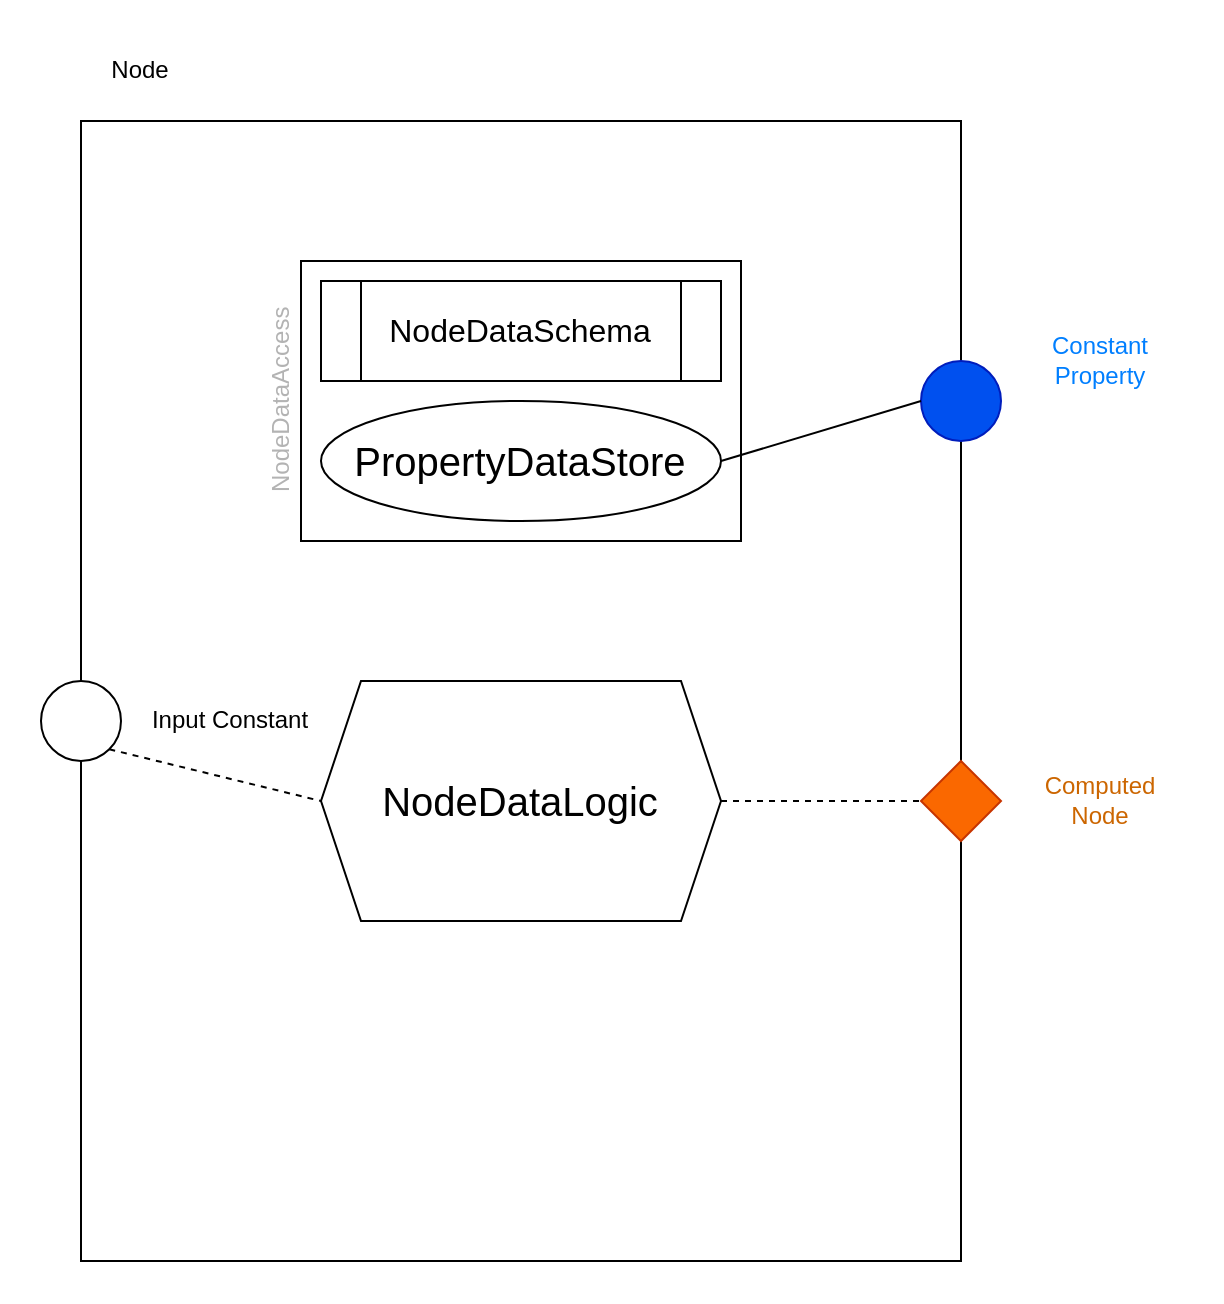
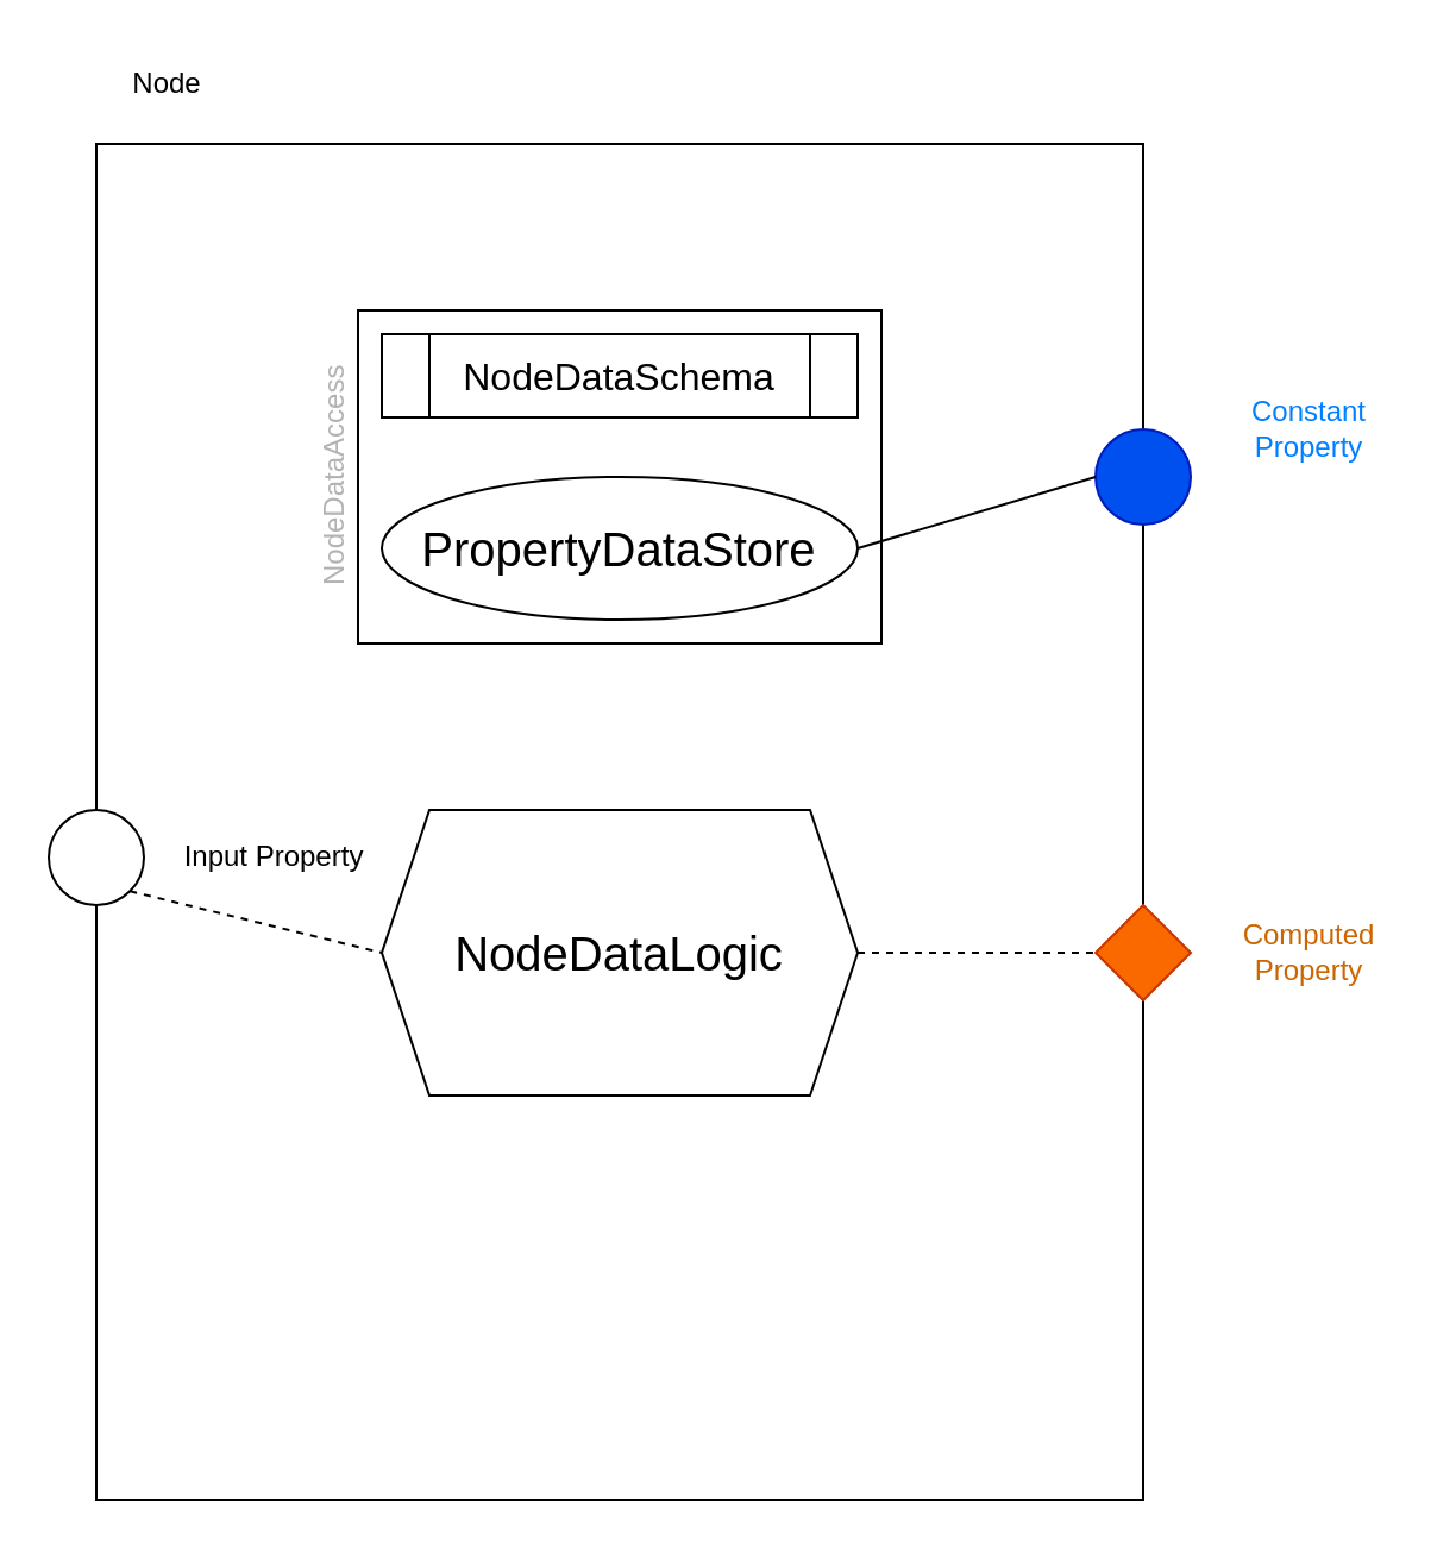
- <mxCell id="17" value="&lt;font style=&quot;font-size: 16px;&quot;&gt;NodeDataSchema&lt;/font&gt;" style="shape=process;whiteSpace=wrap;html=1;backgroundOutline=1;movable=1;resizable=1;rotatable=1;deletable=1;editable=1;locked=0;connectable=1;" vertex="1" parent="1"><mxGeometry x="160" y="140" width="200" height="50" as="geometry" /></mxCell>
+ <mxCell id="17" value="&lt;font style=&quot;font-size: 16px;&quot;&gt;NodeDataSchema&lt;/font&gt;" style="shape=process;whiteSpace=wrap;html=1;backgroundOutline=1;movable=1;resizable=1;rotatable=1;deletable=1;editable=1;locked=0;connectable=1;" vertex="1" parent="1"><mxGeometry x="160" y="140" width="200" height="35" as="geometry" /></mxCell>
- <mxCell id="9" value="Input Constant" style="text;html=1;align=center;verticalAlign=middle;whiteSpace=wrap;rounded=0;" vertex="1" parent="7"><mxGeometry x="50" width="90" height="40" as="geometry" /></mxCell>
+ <mxCell id="9" value="Input Property" style="text;html=1;align=center;verticalAlign=middle;whiteSpace=wrap;rounded=0;" vertex="1" parent="7"><mxGeometry x="50" width="90" height="40" as="geometry" /></mxCell>
- <mxCell id="5" value="Computed Node" style="text;html=1;align=center;verticalAlign=middle;whiteSpace=wrap;rounded=0;fontColor=#CC6600;" vertex="1" parent="1"><mxGeometry x="510" y="380" width="80" height="40" as="geometry" /></mxCell>
+ <mxCell id="5" value="Computed Property" style="text;html=1;align=center;verticalAlign=middle;whiteSpace=wrap;rounded=0;fontColor=#CC6600;" vertex="1" parent="1"><mxGeometry x="510" y="380" width="80" height="40" as="geometry" /></mxCell>
